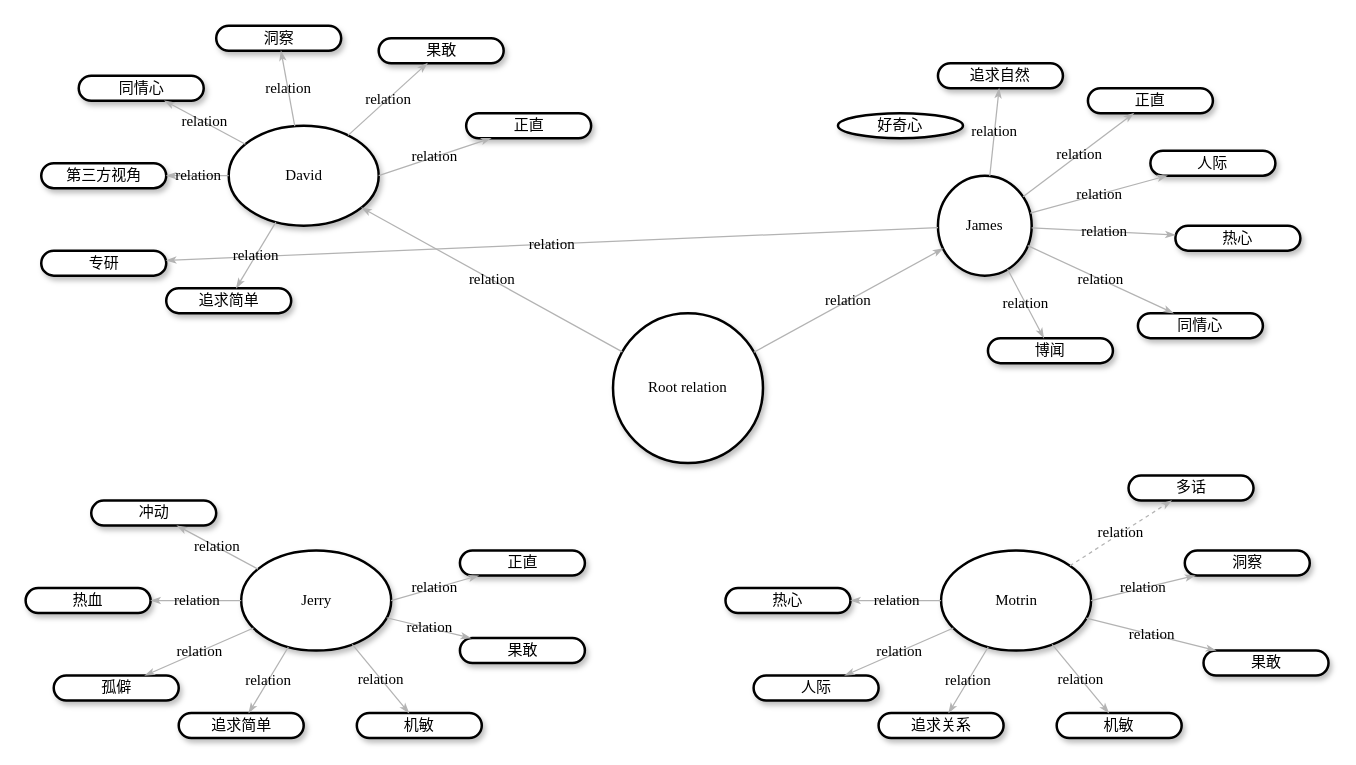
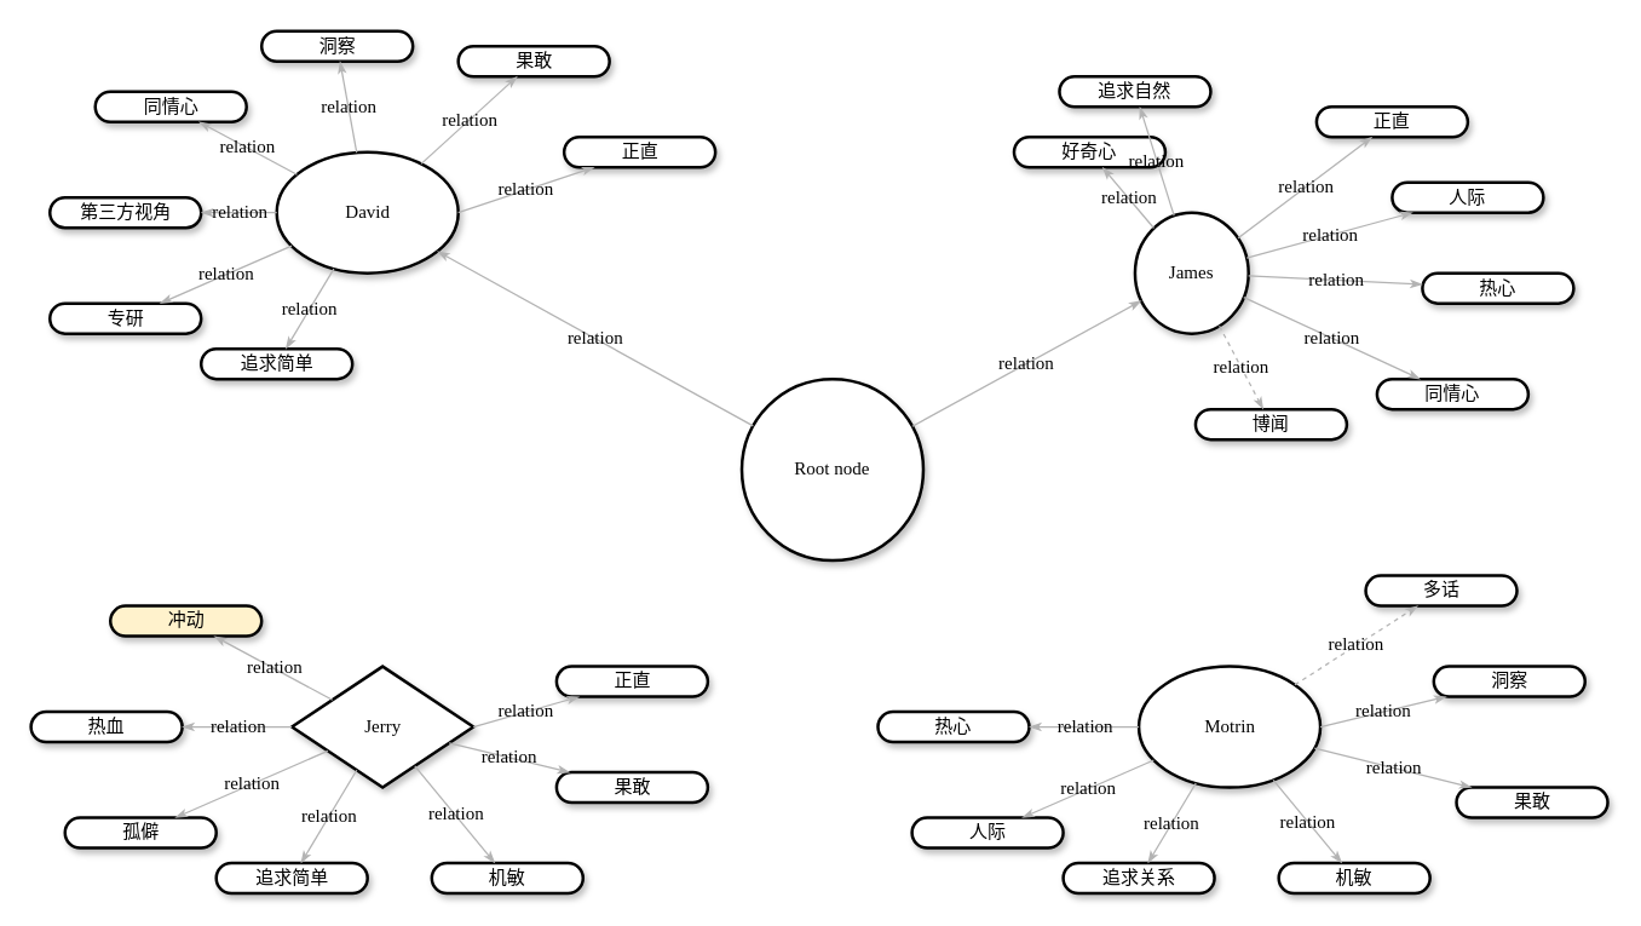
- <mxCell id="10" value="追求自然" style="whiteSpace=wrap;html=1;rounded=1;shadow=1;comic=0;labelBackgroundColor=none;strokeWidth=2;fontFamily=Verdana;fontSize=12;align=center;arcSize=50;" parent="1" vertex="1"><mxGeometry x="750" y="50" width="100" height="20" as="geometry" /></mxCell>
+ <mxCell id="10" value="追求自然" style="whiteSpace=wrap;html=1;rounded=1;shadow=1;comic=0;labelBackgroundColor=none;strokeWidth=2;fontFamily=Verdana;fontSize=12;align=center;arcSize=50;" parent="1" vertex="1"><mxGeometry x="700" y="50" width="100" height="20" as="geometry" /></mxCell>
- <mxCell id="9" value="&lt;span&gt;好奇心&lt;/span&gt;" style="ellipse;whiteSpace=wrap;html=1;shadow=1;comic=0;labelBackgroundColor=none;strokeWidth=2;fontFamily=Verdana;fontSize=12;align=center;arcSize=50;" parent="1" vertex="1"><mxGeometry x="670" y="90" width="100" height="20" as="geometry" /></mxCell>
+ <mxCell id="9" value="&lt;span&gt;好奇心&lt;/span&gt;" style="whiteSpace=wrap;html=1;rounded=1;shadow=1;comic=0;labelBackgroundColor=none;strokeWidth=2;fontFamily=Verdana;fontSize=12;align=center;arcSize=50;" parent="1" vertex="1"><mxGeometry x="670" y="90" width="100" height="20" as="geometry" /></mxCell>
+ <mxCell id="19" value="relation" style="edgeStyle=none;rounded=1;html=1;labelBackgroundColor=none;startArrow=none;startFill=0;startSize=5;endArrow=classicThin;endFill=1;endSize=5;jettySize=auto;orthogonalLoop=1;strokeColor=#B3B3B3;strokeWidth=1;fontFamily=Verdana;fontSize=12" parent="1" source="3" target="7" edge="1"><mxGeometry relative="1" as="geometry" /></mxCell>
- <mxCell id="28" value="relation" style="edgeStyle=none;rounded=1;html=1;labelBackgroundColor=none;startArrow=none;startFill=0;startSize=5;endArrow=classicThin;endFill=1;endSize=5;jettySize=auto;orthogonalLoop=1;strokeColor=#B3B3B3;strokeWidth=1;fontFamily=Verdana;fontSize=12;" parent="1" source="4" target="7" edge="1"><mxGeometry relative="1" as="geometry" /></mxCell>
+ <mxCell id="28" value="relation" style="edgeStyle=none;rounded=1;html=1;labelBackgroundColor=none;startArrow=none;startFill=0;startSize=5;endArrow=classicThin;endFill=1;endSize=5;jettySize=auto;orthogonalLoop=1;strokeColor=#B3B3B3;strokeWidth=1;fontFamily=Verdana;fontSize=12" parent="1" source="4" target="9" edge="1"><mxGeometry relative="1" as="geometry" /></mxCell>
- <mxCell id="22" value="relation" style="edgeStyle=none;rounded=1;html=1;labelBackgroundColor=none;startArrow=none;startFill=0;startSize=5;endArrow=classicThin;endFill=1;endSize=5;jettySize=auto;orthogonalLoop=1;strokeColor=#B3B3B3;strokeWidth=1;fontFamily=Verdana;fontSize=12" parent="1" source="4" target="15" edge="1"><mxGeometry relative="1" as="geometry" /></mxCell>
+ <mxCell id="22" value="relation" style="edgeStyle=none;rounded=1;html=1;labelBackgroundColor=none;startArrow=none;startFill=0;startSize=5;endArrow=classicThin;endFill=1;endSize=5;jettySize=auto;orthogonalLoop=1;strokeColor=#B3B3B3;strokeWidth=1;fontFamily=Verdana;fontSize=12;dashed=1;" parent="1" source="4" target="15" edge="1"><mxGeometry relative="1" as="geometry" /></mxCell>
- <mxCell id="5" value="Root relation" style="ellipse;whiteSpace=wrap;html=1;rounded=1;shadow=1;comic=0;labelBackgroundColor=none;strokeWidth=2;fontFamily=Verdana;fontSize=12;align=center;" parent="1" vertex="1"><mxGeometry x="490" y="250" width="120" height="120" as="geometry" /></mxCell>
+ <mxCell id="5" value="Root node" style="ellipse;whiteSpace=wrap;html=1;rounded=1;shadow=1;comic=0;labelBackgroundColor=none;strokeWidth=2;fontFamily=Verdana;fontSize=12;align=center;" parent="1" vertex="1"><mxGeometry x="490" y="250" width="120" height="120" as="geometry" /></mxCell>
- <mxCell id="35" value="冲动" style="whiteSpace=wrap;html=1;rounded=1;shadow=1;comic=0;labelBackgroundColor=none;strokeWidth=2;fontFamily=Verdana;fontSize=12;align=center;arcSize=50;" vertex="1" parent="1"><mxGeometry x="72.5" y="400" width="100" height="20" as="geometry" /></mxCell>
+ <mxCell id="35" value="冲动" style="whiteSpace=wrap;html=1;rounded=1;shadow=1;comic=0;labelBackgroundColor=none;strokeWidth=2;fontFamily=Verdana;fontSize=12;align=center;arcSize=50;fillColor=#fff2cc;" vertex="1" parent="1"><mxGeometry x="72.5" y="400" width="100" height="20" as="geometry" /></mxCell>
- <mxCell id="36" value="Jerry" style="ellipse;whiteSpace=wrap;html=1;rounded=1;shadow=1;comic=0;labelBackgroundColor=none;strokeWidth=2;fontFamily=Verdana;fontSize=12;align=center;" vertex="1" parent="1"><mxGeometry x="192.5" y="440" width="120" height="80" as="geometry" /></mxCell>
+ <mxCell id="36" value="Jerry" style="rhombus;whiteSpace=wrap;html=1;shadow=1;comic=0;labelBackgroundColor=none;strokeWidth=2;fontFamily=Verdana;fontSize=12;align=center;" vertex="1" parent="1"><mxGeometry x="192.5" y="440" width="120" height="80" as="geometry" /></mxCell>
